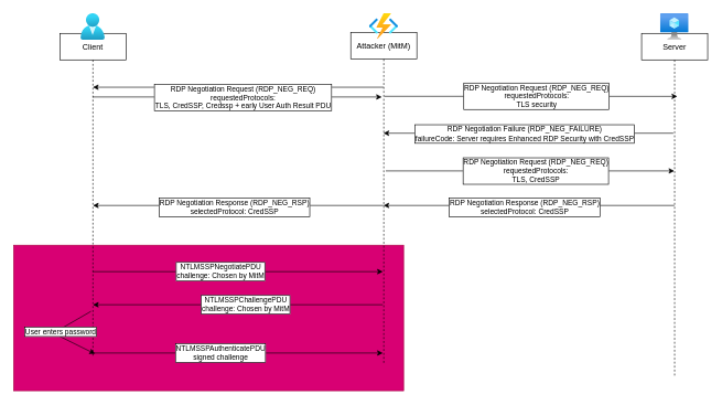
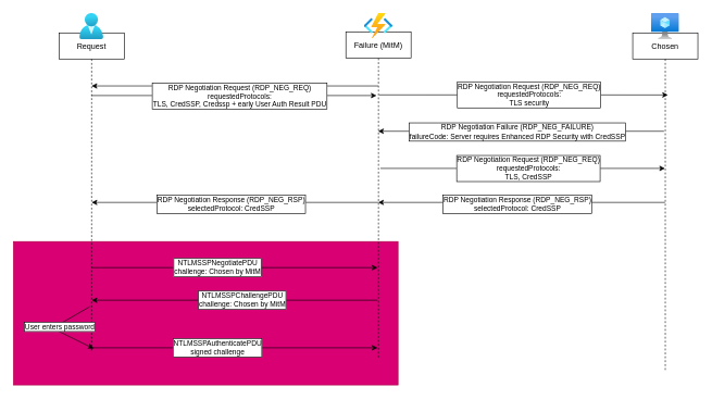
- <mxCell id="4" value="Attacker (MitM)" style="shape=umlLifeline;perimeter=lifelinePerimeter;container=1;collapsible=0;recursiveResize=0;rounded=0;shadow=0;strokeWidth=1;" parent="1" vertex="1"><mxGeometry x="530" y="48.82" width="100" height="501.18" as="geometry" /></mxCell>
+ <mxCell id="4" value="Failure (MitM)" style="shape=umlLifeline;perimeter=lifelinePerimeter;container=1;collapsible=0;recursiveResize=0;rounded=0;shadow=0;strokeWidth=1;" parent="1" vertex="1"><mxGeometry x="530" y="48.82" width="100" height="501.18" as="geometry" /></mxCell>
- <mxCell id="3" value="Client" style="shape=umlLifeline;perimeter=lifelinePerimeter;container=1;collapsible=0;recursiveResize=0;rounded=0;shadow=0;strokeWidth=1;" parent="1" vertex="1"><mxGeometry x="90" y="50" width="100" height="490" as="geometry" /></mxCell>
+ <mxCell id="3" value="Request" style="shape=umlLifeline;perimeter=lifelinePerimeter;container=1;collapsible=0;recursiveResize=0;rounded=0;shadow=0;strokeWidth=1;" parent="1" vertex="1"><mxGeometry x="90" y="50" width="100" height="490" as="geometry" /></mxCell>
- <mxCell id="5" value="Server" style="shape=umlLifeline;perimeter=lifelinePerimeter;container=1;collapsible=0;recursiveResize=0;rounded=0;shadow=0;strokeWidth=1;" parent="1" vertex="1"><mxGeometry x="970" y="50" width="100" height="520" as="geometry" /></mxCell>
+ <mxCell id="5" value="Chosen" style="shape=umlLifeline;perimeter=lifelinePerimeter;container=1;collapsible=0;recursiveResize=0;rounded=0;shadow=0;strokeWidth=1;" parent="1" vertex="1"><mxGeometry x="970" y="50" width="100" height="520" as="geometry" /></mxCell>
